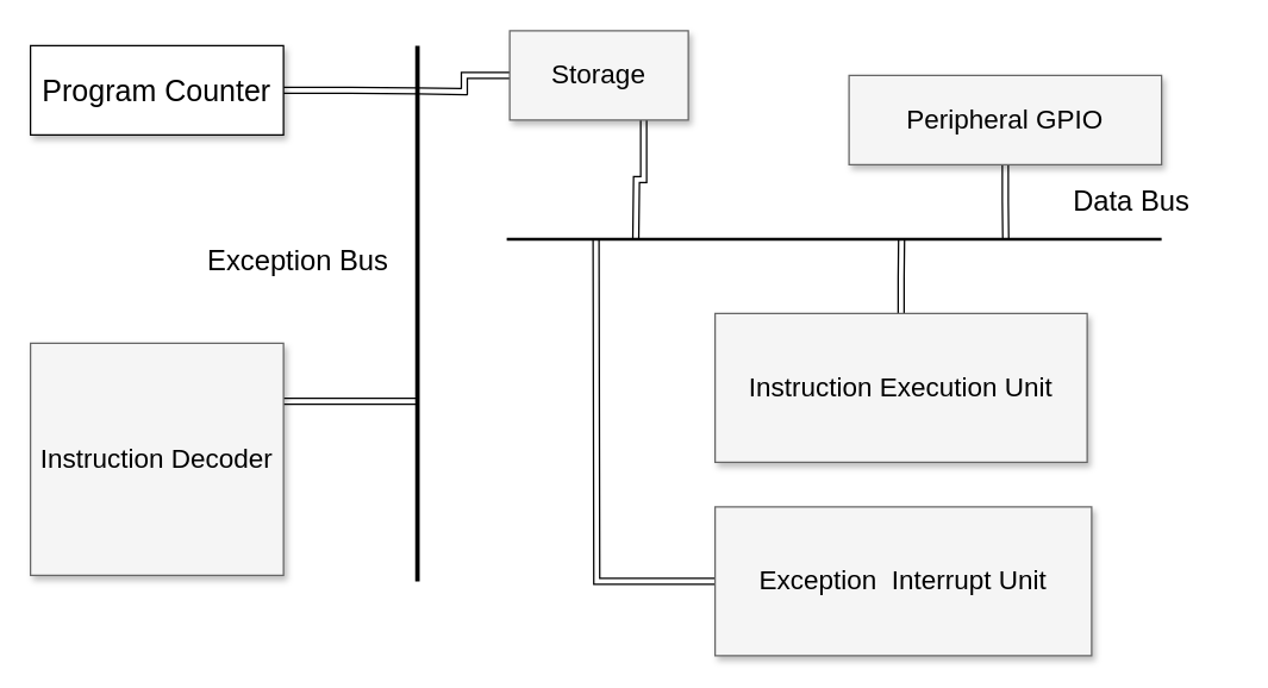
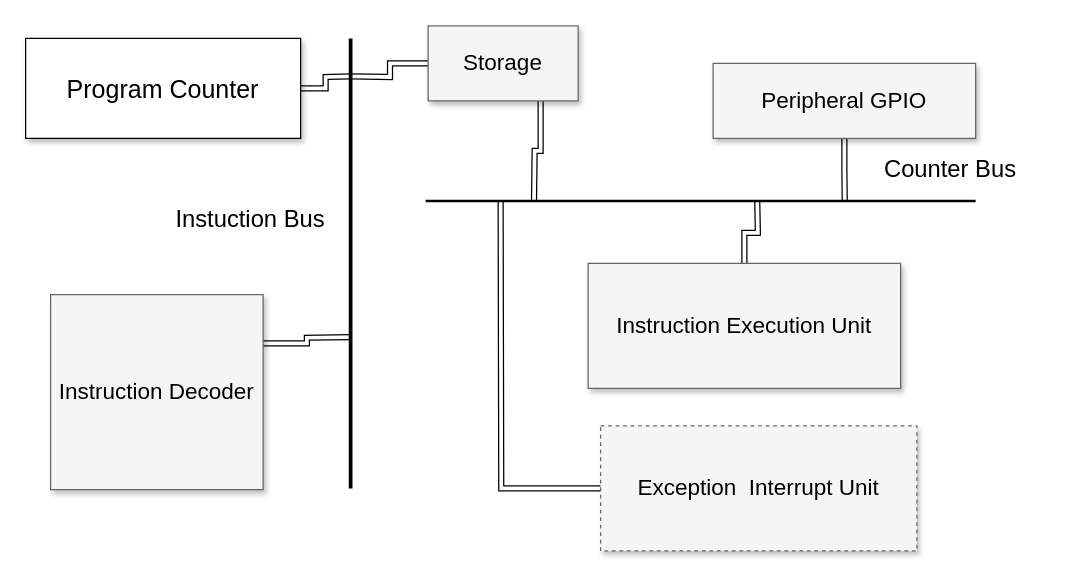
- <mxCell id="3" value="Program Counter" style="whiteSpace=wrap;html=1;shadow=1;fontSize=20;strokeWidth=1;" parent="1" vertex="1"><mxGeometry x="20" y="30" width="170" height="60" as="geometry" /></mxCell>
+ <mxCell id="3" value="Program Counter" style="whiteSpace=wrap;html=1;shadow=1;fontSize=20;strokeWidth=1;" parent="1" vertex="1"><mxGeometry x="20" y="30" width="220" height="80" as="geometry" /></mxCell>
- <mxCell id="18" value="Data Bus" style="text;html=1;align=center;verticalAlign=middle;whiteSpace=wrap;rounded=0;fontSize=19;" parent="1" vertex="1"><mxGeometry x="690" y="120" width="140" height="30" as="geometry" /></mxCell>
+ <mxCell id="18" value="Counter Bus" style="text;html=1;align=center;verticalAlign=middle;whiteSpace=wrap;rounded=0;fontSize=19;" parent="1" vertex="1"><mxGeometry x="690" y="120" width="140" height="30" as="geometry" /></mxCell>
- <mxCell id="16" value="Exception Bus" style="text;html=1;align=center;verticalAlign=middle;whiteSpace=wrap;rounded=0;fontSize=19;" parent="1" vertex="1"><mxGeometry x="130" y="160" width="140" height="30" as="geometry" /></mxCell>
+ <mxCell id="16" value="Instuction Bus" style="text;html=1;align=center;verticalAlign=middle;whiteSpace=wrap;rounded=0;fontSize=19;" parent="1" vertex="1"><mxGeometry x="130" y="160" width="140" height="30" as="geometry" /></mxCell>
- <mxCell id="11" value="Instruction Execution Unit" style="whiteSpace=wrap;html=1;shadow=1;fontSize=18;fillColor=#f5f5f5;strokeColor=#666666;" parent="1" vertex="1"><mxGeometry x="480" y="210" width="250" height="100" as="geometry" /></mxCell>
+ <mxCell id="11" value="Instruction Execution Unit" style="whiteSpace=wrap;html=1;shadow=1;fontSize=18;fillColor=#f5f5f5;strokeColor=#666666;" parent="1" vertex="1"><mxGeometry x="470" y="210" width="250" height="100" as="geometry" /></mxCell>
- <mxCell id="5" value="Instruction Decoder" style="whiteSpace=wrap;html=1;shadow=1;fontSize=18;fillColor=#f5f5f5;strokeColor=#666666;" parent="1" vertex="1"><mxGeometry x="20" y="230" width="170" height="156" as="geometry" /></mxCell>
+ <mxCell id="5" value="Instruction Decoder" style="whiteSpace=wrap;html=1;shadow=1;fontSize=18;fillColor=#f5f5f5;strokeColor=#666666;" parent="1" vertex="1"><mxGeometry x="40" y="235" width="170" height="156" as="geometry" /></mxCell>
- <mxCell id="7" value="Exception&amp;nbsp; Interrupt Unit" style="whiteSpace=wrap;html=1;shadow=1;fontSize=18;fillColor=#f5f5f5;strokeColor=#666666;" parent="1" vertex="1"><mxGeometry x="480" y="340" width="253" height="100" as="geometry" /></mxCell>
+ <mxCell id="7" value="Exception&amp;nbsp; Interrupt Unit" style="whiteSpace=wrap;html=1;shadow=1;fontSize=18;fillColor=#f5f5f5;strokeColor=#666666;dashed=1;" parent="1" vertex="1"><mxGeometry x="480" y="340" width="253" height="100" as="geometry" /></mxCell>
